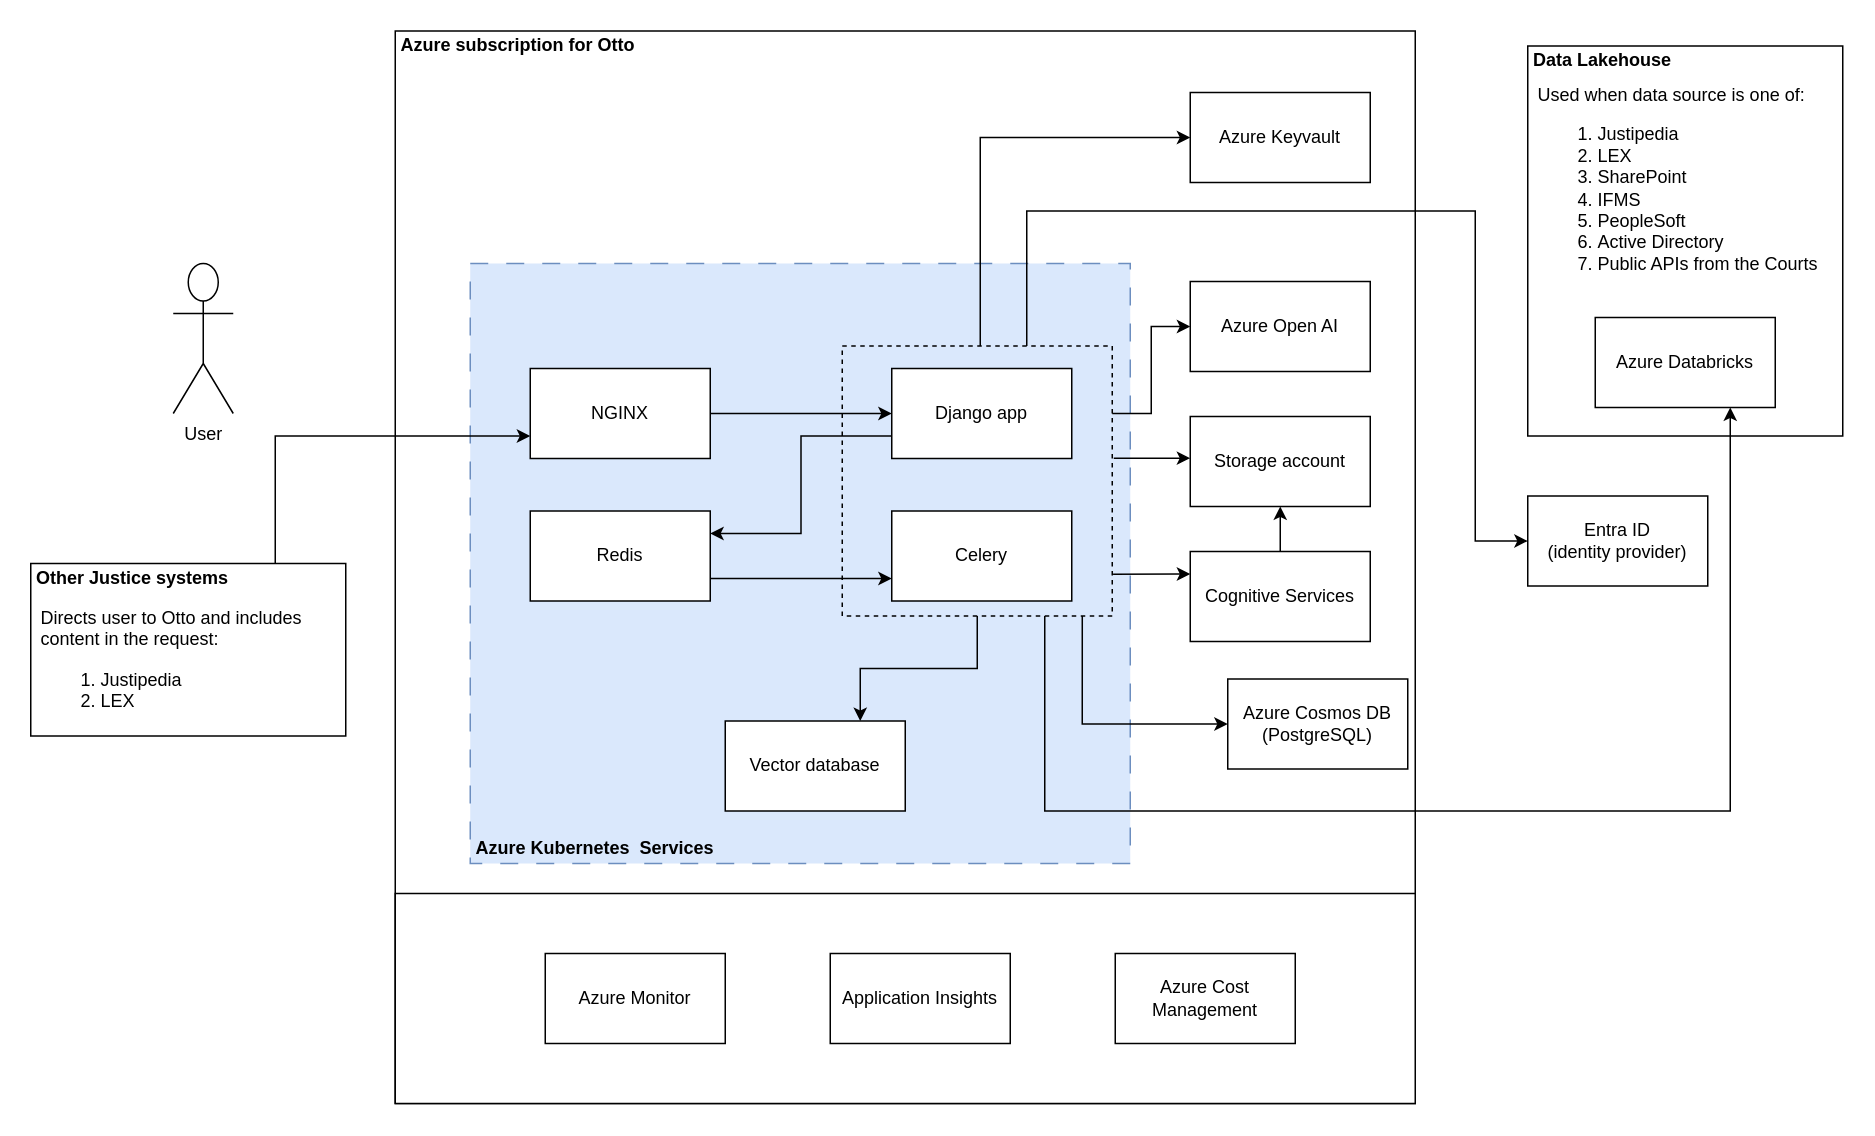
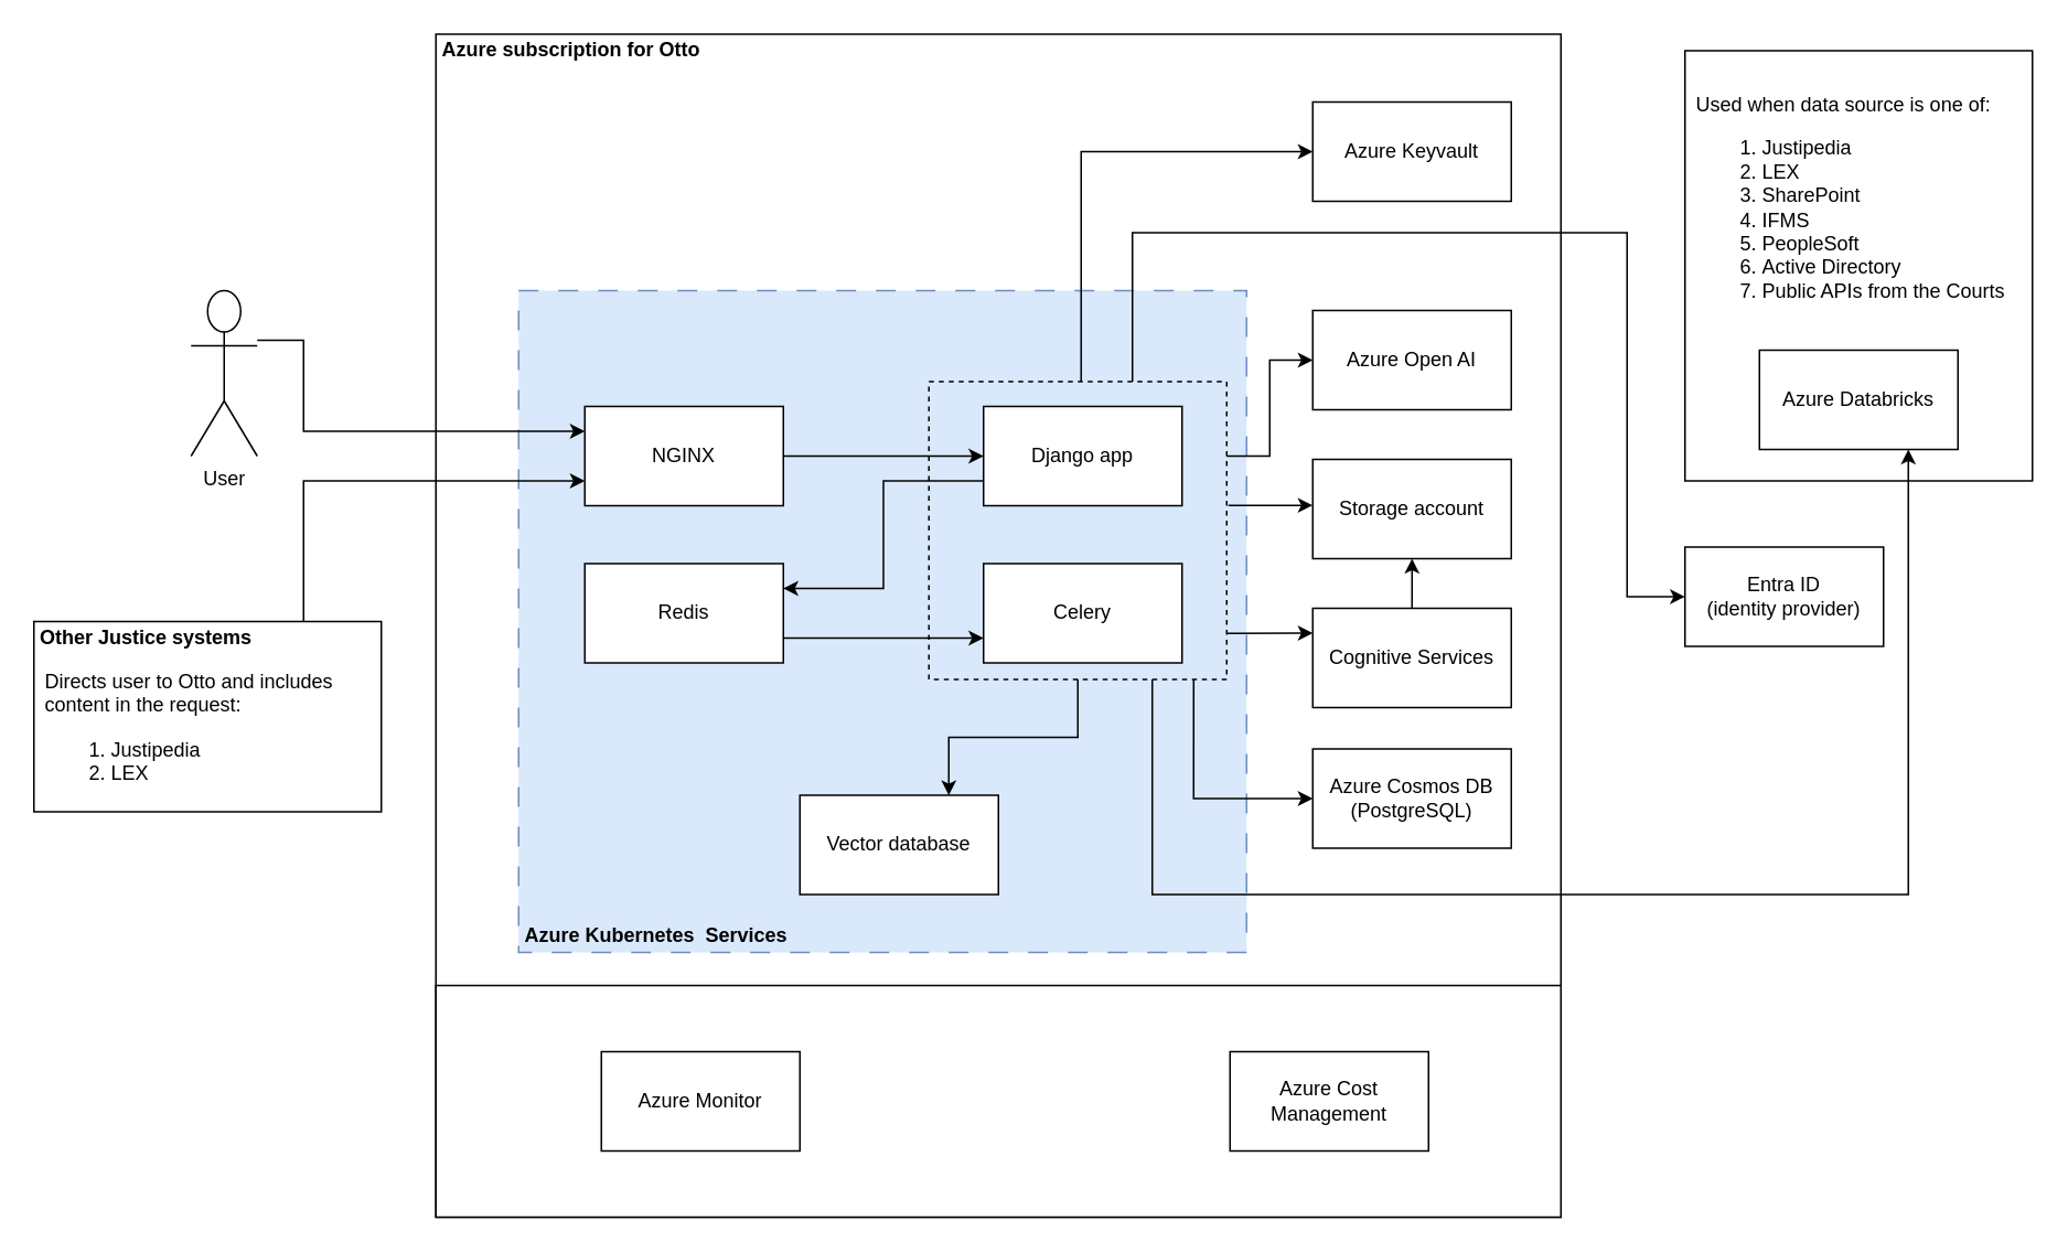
- <mxCell id="28" value="Data Lakehouse" style="text;html=1;align=left;verticalAlign=middle;whiteSpace=wrap;rounded=0;fontStyle=1" parent="1" vertex="1"><mxGeometry x="1020" y="30" width="115" height="20" as="geometry" /></mxCell>
+ <mxCell id="7" style="edgeStyle=orthogonalEdgeStyle;rounded=0;orthogonalLoop=1;jettySize=auto;html=1;entryX=0;entryY=0.25;entryDx=0;entryDy=0;" parent="1" source="8" target="37" edge="1"><mxGeometry relative="1" as="geometry"><Array as="points"><mxPoint x="183" y="205" /><mxPoint x="183" y="260" /></Array></mxGeometry></mxCell>
- <mxCell id="14" value="Azure Cosmos DB (PostgreSQL)" style="rounded=0;whiteSpace=wrap;html=1;" parent="1" vertex="1"><mxGeometry x="818" y="452" width="120" height="60" as="geometry" /></mxCell>
+ <mxCell id="14" value="Azure Cosmos DB (PostgreSQL)" style="rounded=0;whiteSpace=wrap;html=1;" parent="1" vertex="1"><mxGeometry x="793" y="452" width="120" height="60" as="geometry" /></mxCell>
- <mxCell id="32" value="Application Insights" style="rounded=0;whiteSpace=wrap;html=1;" parent="1" vertex="1"><mxGeometry x="553" y="635" width="120" height="60" as="geometry" /></mxCell>
